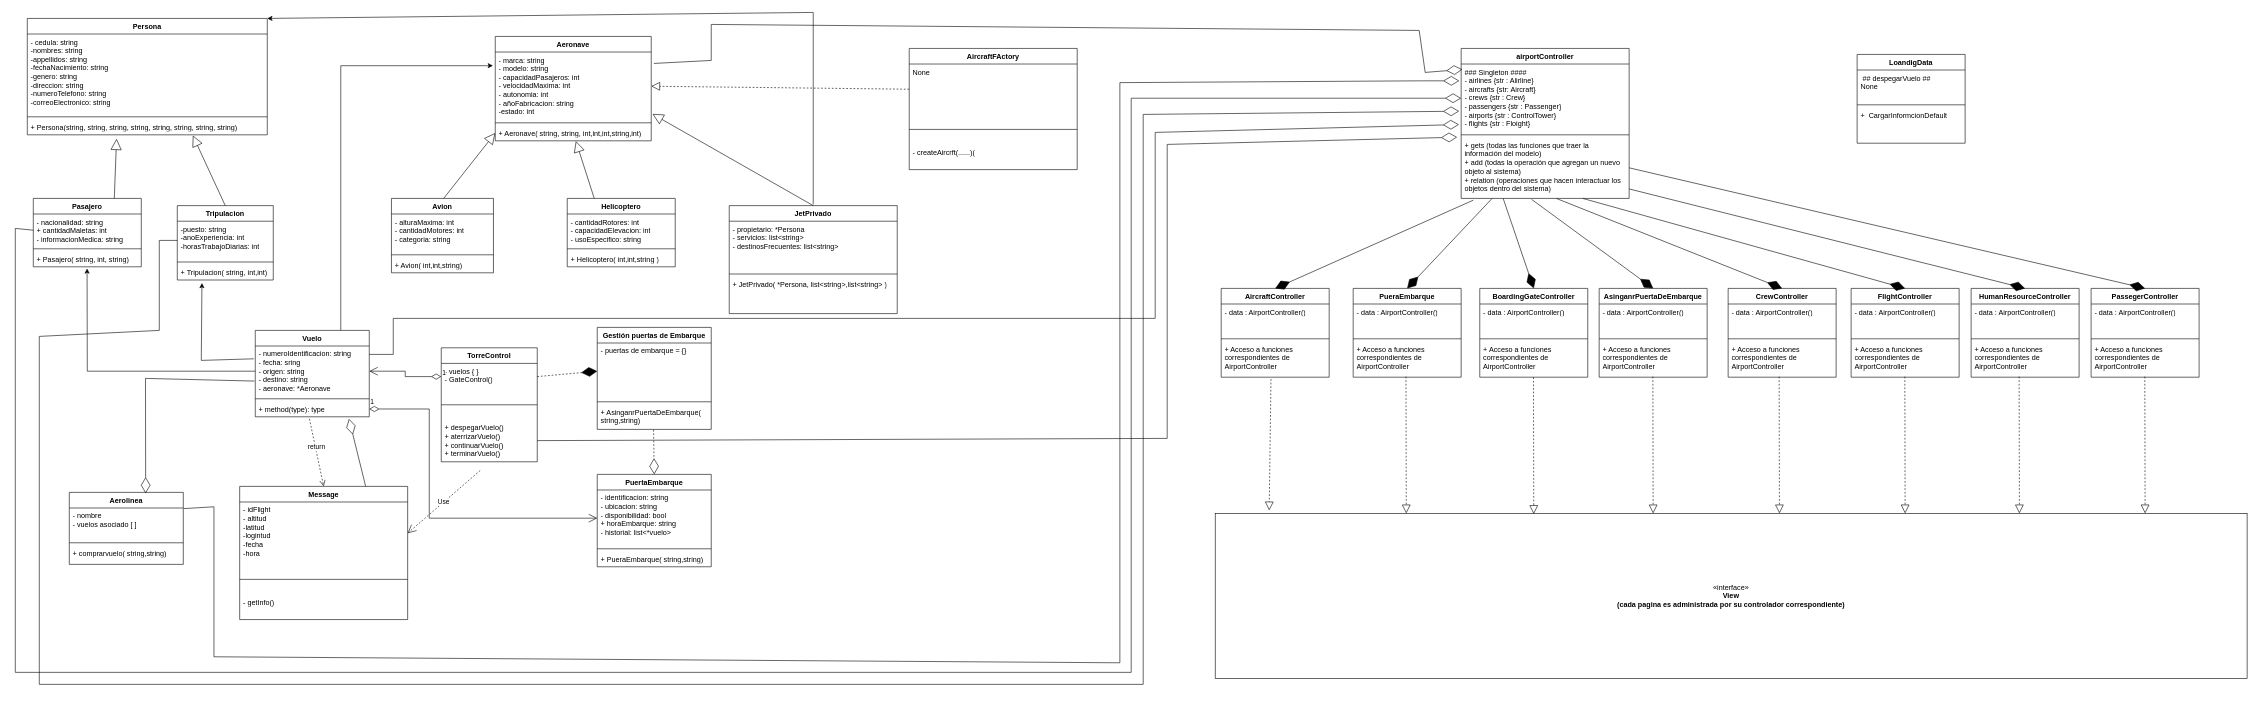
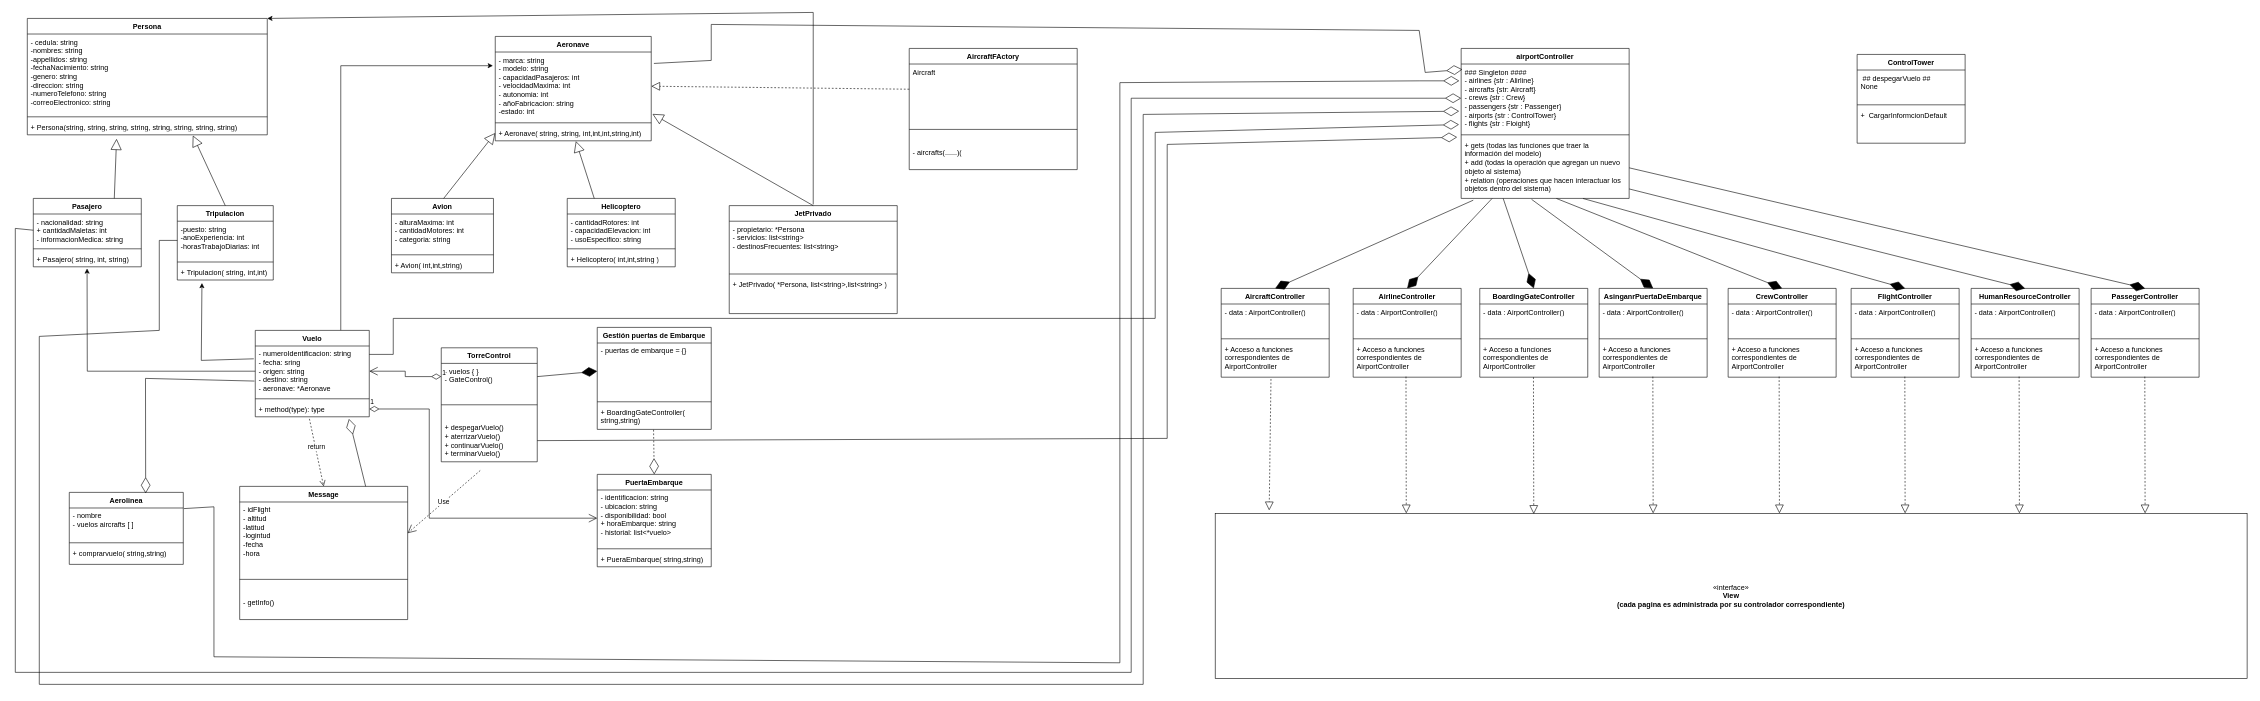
- <mxCell id="122" value="LoandigData" style="swimlane;fontStyle=1;align=center;verticalAlign=top;childLayout=stackLayout;horizontal=1;startSize=26;horizontalStack=0;resizeParent=1;resizeParentMax=0;resizeLast=0;collapsible=1;marginBottom=0;whiteSpace=wrap;html=1;" vertex="1" parent="1"><mxGeometry x="3090" y="90" width="180" height="148" as="geometry" /></mxCell>
+ <mxCell id="122" value="ControlTower" style="swimlane;fontStyle=1;align=center;verticalAlign=top;childLayout=stackLayout;horizontal=1;startSize=26;horizontalStack=0;resizeParent=1;resizeParentMax=0;resizeLast=0;collapsible=1;marginBottom=0;whiteSpace=wrap;html=1;" vertex="1" parent="1"><mxGeometry x="3090" y="90" width="180" height="148" as="geometry" /></mxCell>
- <mxCell id="64" value="&lt;div&gt;None&lt;/div&gt;" style="text;strokeColor=none;fillColor=none;align=left;verticalAlign=top;spacingLeft=4;spacingRight=4;overflow=hidden;rotatable=0;points=[[0,0.5],[1,0.5]];portConstraint=eastwest;whiteSpace=wrap;html=1;" parent="63" vertex="1"><mxGeometry y="26" width="280" height="84" as="geometry" /></mxCell>
+ <mxCell id="64" value="&lt;div&gt;Aircraft&lt;/div&gt;" style="text;strokeColor=none;fillColor=none;align=left;verticalAlign=top;spacingLeft=4;spacingRight=4;overflow=hidden;rotatable=0;points=[[0,0.5],[1,0.5]];portConstraint=eastwest;whiteSpace=wrap;html=1;" parent="63" vertex="1"><mxGeometry y="26" width="280" height="84" as="geometry" /></mxCell>
- <mxCell id="66" value="- createAircrft(......)(" style="text;strokeColor=none;fillColor=none;align=left;verticalAlign=top;spacingLeft=4;spacingRight=4;overflow=hidden;rotatable=0;points=[[0,0.5],[1,0.5]];portConstraint=eastwest;whiteSpace=wrap;html=1;" parent="63" vertex="1"><mxGeometry y="160" width="280" height="42" as="geometry" /></mxCell>
+ <mxCell id="66" value="- aircrafts(......)(" style="text;strokeColor=none;fillColor=none;align=left;verticalAlign=top;spacingLeft=4;spacingRight=4;overflow=hidden;rotatable=0;points=[[0,0.5],[1,0.5]];portConstraint=eastwest;whiteSpace=wrap;html=1;" parent="63" vertex="1"><mxGeometry y="160" width="280" height="42" as="geometry" /></mxCell>
- <mxCell id="90" value="PueraEmbarque" style="swimlane;fontStyle=1;align=center;verticalAlign=top;childLayout=stackLayout;horizontal=1;startSize=26;horizontalStack=0;resizeParent=1;resizeParentMax=0;resizeLast=0;collapsible=1;marginBottom=0;whiteSpace=wrap;html=1;" vertex="1" parent="1"><mxGeometry x="2250" y="480" width="180" height="148" as="geometry" /></mxCell>
+ <mxCell id="90" value="AirlineController" style="swimlane;fontStyle=1;align=center;verticalAlign=top;childLayout=stackLayout;horizontal=1;startSize=26;horizontalStack=0;resizeParent=1;resizeParentMax=0;resizeLast=0;collapsible=1;marginBottom=0;whiteSpace=wrap;html=1;" vertex="1" parent="1"><mxGeometry x="2250" y="480" width="180" height="148" as="geometry" /></mxCell>
- <mxCell id="50" value="" style="endArrow=diamondThin;endFill=1;endSize=24;html=1;rounded=0;exitX=1;exitY=0.5;exitDx=0;exitDy=0;entryX=0;entryY=0.5;entryDx=0;entryDy=0;dashed=1;" parent="1" source="41" target="52" edge="1"><mxGeometry width="160" relative="1" as="geometry"><mxPoint x="950" y="750" as="sourcePoint" /><mxPoint x="1110" y="750" as="targetPoint" /></mxGeometry></mxCell>
+ <mxCell id="50" value="" style="endArrow=diamondThin;endFill=1;endSize=24;html=1;rounded=0;exitX=1;exitY=0.5;exitDx=0;exitDy=0;entryX=0;entryY=0.5;entryDx=0;entryDy=0;" parent="1" source="41" target="52" edge="1"><mxGeometry width="160" relative="1" as="geometry"><mxPoint x="950" y="750" as="sourcePoint" /><mxPoint x="1110" y="750" as="targetPoint" /></mxGeometry></mxCell>
- <mxCell id="54" value="+ AsinganrPuertaDeEmbarque( string,string)" style="text;strokeColor=none;fillColor=none;align=left;verticalAlign=top;spacingLeft=4;spacingRight=4;overflow=hidden;rotatable=0;points=[[0,0.5],[1,0.5]];portConstraint=eastwest;whiteSpace=wrap;html=1;" parent="51" vertex="1"><mxGeometry y="128" width="190" height="42" as="geometry" /></mxCell>
+ <mxCell id="54" value="+ BoardingGateController( string,string)" style="text;strokeColor=none;fillColor=none;align=left;verticalAlign=top;spacingLeft=4;spacingRight=4;overflow=hidden;rotatable=0;points=[[0,0.5],[1,0.5]];portConstraint=eastwest;whiteSpace=wrap;html=1;" parent="51" vertex="1"><mxGeometry y="128" width="190" height="42" as="geometry" /></mxCell>
- <mxCell id="58" value="&lt;div&gt;- nombre&lt;/div&gt;&lt;div&gt;- vuelos asociado [ ]&lt;/div&gt;" style="text;strokeColor=none;fillColor=none;align=left;verticalAlign=top;spacingLeft=4;spacingRight=4;overflow=hidden;rotatable=0;points=[[0,0.5],[1,0.5]];portConstraint=eastwest;whiteSpace=wrap;html=1;" parent="57" vertex="1"><mxGeometry y="26" width="190" height="54" as="geometry" /></mxCell>
+ <mxCell id="58" value="&lt;div&gt;- nombre&lt;/div&gt;&lt;div&gt;- vuelos aircrafts [ ]&lt;/div&gt;" style="text;strokeColor=none;fillColor=none;align=left;verticalAlign=top;spacingLeft=4;spacingRight=4;overflow=hidden;rotatable=0;points=[[0,0.5],[1,0.5]];portConstraint=eastwest;whiteSpace=wrap;html=1;" parent="57" vertex="1"><mxGeometry y="26" width="190" height="54" as="geometry" /></mxCell>
